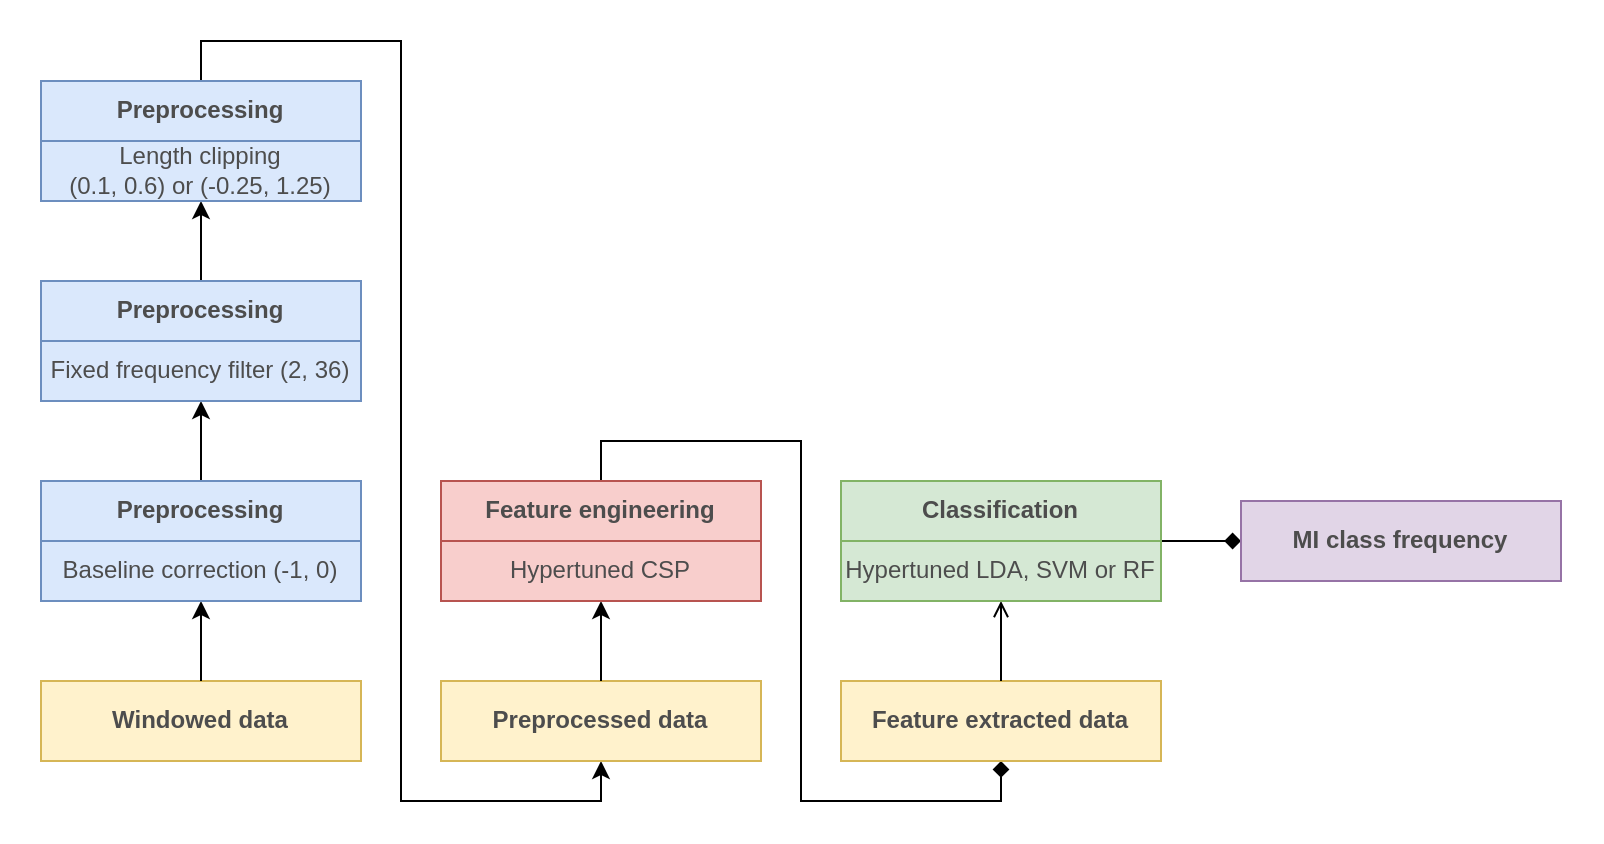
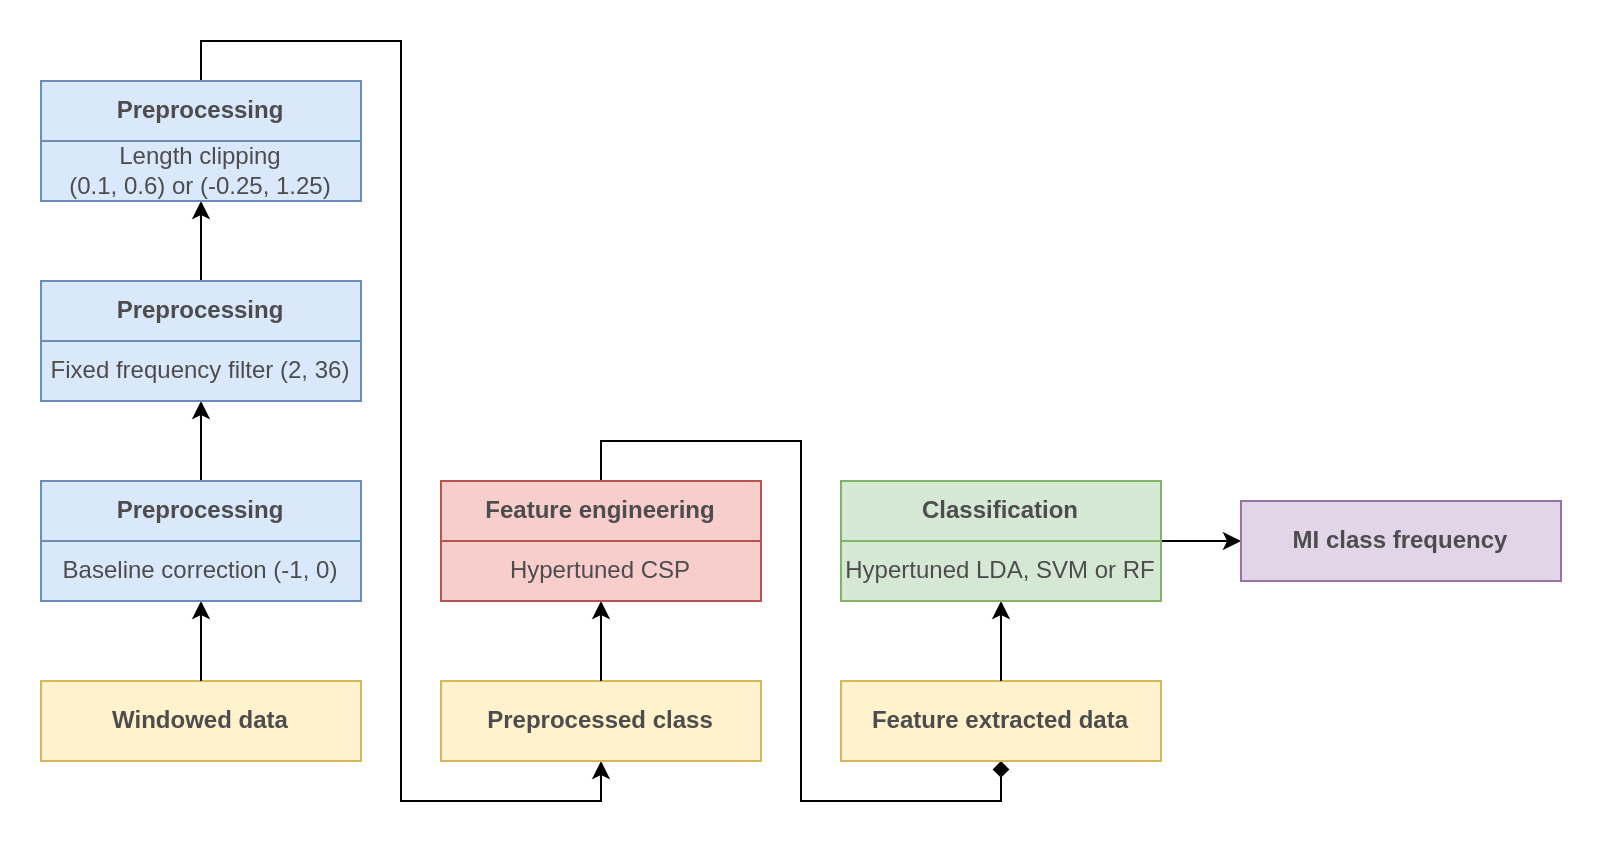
- <mxCell id="29" style="edgeStyle=orthogonalEdgeStyle;rounded=0;orthogonalLoop=1;jettySize=auto;html=1;exitX=1;exitY=0;exitDx=0;exitDy=0;entryX=0;entryY=0.5;entryDx=0;entryDy=0;fontColor=#4D4D4D;endArrow=diamond;" edge="1" parent="1" source="30" target="32"><mxGeometry relative="1" as="geometry"><Array as="points"><mxPoint x="600" y="270" /><mxPoint x="600" y="270" /></Array></mxGeometry></mxCell>
+ <mxCell id="29" style="edgeStyle=orthogonalEdgeStyle;rounded=0;orthogonalLoop=1;jettySize=auto;html=1;exitX=1;exitY=0;exitDx=0;exitDy=0;entryX=0;entryY=0.5;entryDx=0;entryDy=0;fontColor=#4D4D4D;" edge="1" parent="1" source="30" target="32"><mxGeometry relative="1" as="geometry"><Array as="points"><mxPoint x="600" y="270" /><mxPoint x="600" y="270" /></Array></mxGeometry></mxCell>
- <mxCell id="25" style="edgeStyle=orthogonalEdgeStyle;rounded=0;orthogonalLoop=1;jettySize=auto;html=1;entryX=0.5;entryY=1;entryDx=0;entryDy=0;fontColor=#4D4D4D;endArrow=open;" edge="1" parent="1" source="26" target="30"><mxGeometry relative="1" as="geometry" /></mxCell>
+ <mxCell id="25" style="edgeStyle=orthogonalEdgeStyle;rounded=0;orthogonalLoop=1;jettySize=auto;html=1;entryX=0.5;entryY=1;entryDx=0;entryDy=0;fontColor=#4D4D4D;" edge="1" parent="1" source="26" target="30"><mxGeometry relative="1" as="geometry" /></mxCell>
- <mxCell id="19" value="Preprocessed data" style="text;html=1;strokeColor=none;fillColor=none;align=center;verticalAlign=middle;whiteSpace=wrap;rounded=0;fontColor=#4D4D4D;fontStyle=1" vertex="1" parent="1"><mxGeometry x="220" y="340" width="160" height="40" as="geometry" /></mxCell>
+ <mxCell id="19" value="Preprocessed class" style="text;html=1;strokeColor=none;fillColor=none;align=center;verticalAlign=middle;whiteSpace=wrap;rounded=0;fontColor=#4D4D4D;fontStyle=1" vertex="1" parent="1"><mxGeometry x="220" y="340" width="160" height="40" as="geometry" /></mxCell>
